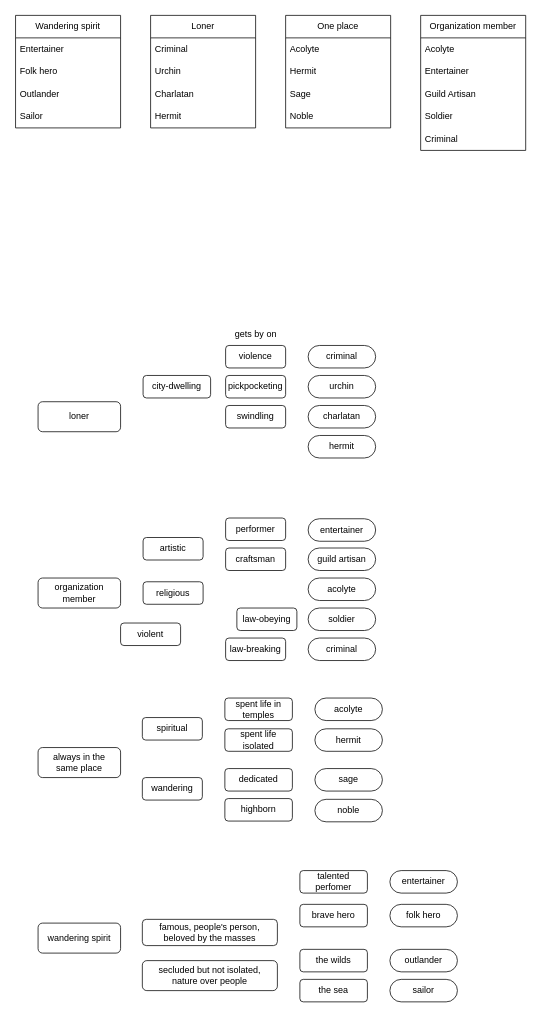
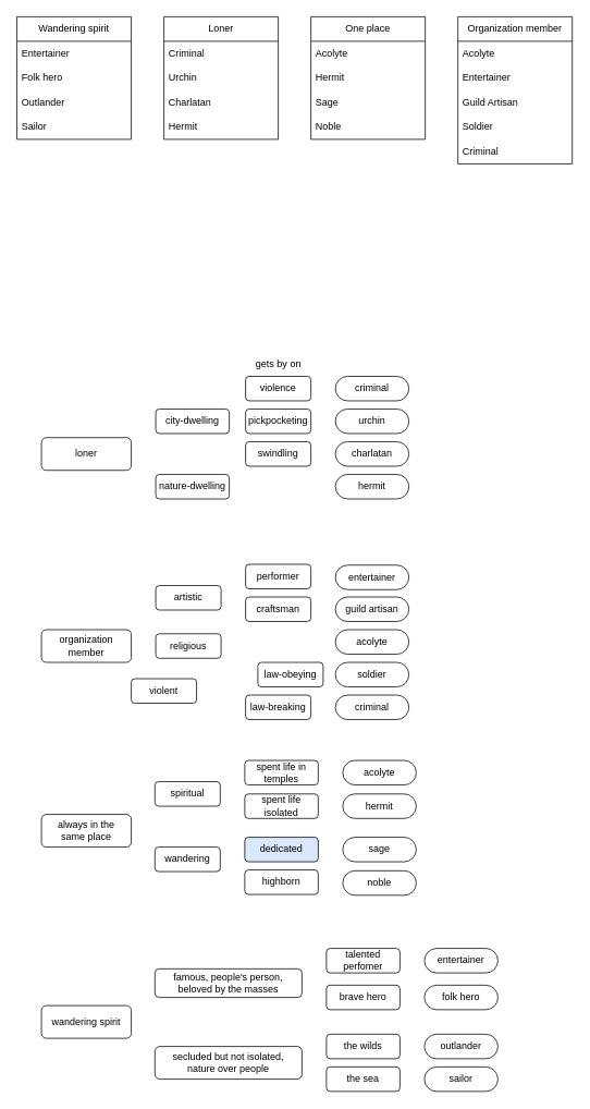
+ <mxCell id="63" value="nature-dwelling" style="rounded=1;whiteSpace=wrap;html=1;" vertex="1" parent="61"><mxGeometry x="140" y="150" width="90" height="30" as="geometry" /></mxCell>
- <mxCell id="28" value="dedicated" style="rounded=1;whiteSpace=wrap;html=1;" vertex="1" parent="23"><mxGeometry x="249" y="94" width="90" height="30" as="geometry" /></mxCell>
+ <mxCell id="28" value="dedicated" style="rounded=1;whiteSpace=wrap;html=1;fillColor=#dae8fc;" vertex="1" parent="23"><mxGeometry x="249" y="94" width="90" height="30" as="geometry" /></mxCell>
- <mxCell id="36" value="&lt;div&gt;famous, people's person, &lt;br&gt;&lt;/div&gt;&lt;div&gt;beloved by the masses&lt;/div&gt;" style="rounded=1;whiteSpace=wrap;html=1;" vertex="1" parent="35"><mxGeometry x="139" y="65" width="180" height="35" as="geometry" /></mxCell>
+ <mxCell id="36" value="&lt;div&gt;famous, people's person, &lt;br&gt;&lt;/div&gt;&lt;div&gt;beloved by the masses&lt;/div&gt;" style="rounded=1;whiteSpace=wrap;html=1;" vertex="1" parent="35"><mxGeometry x="139" y="25" width="180" height="35" as="geometry" /></mxCell>
